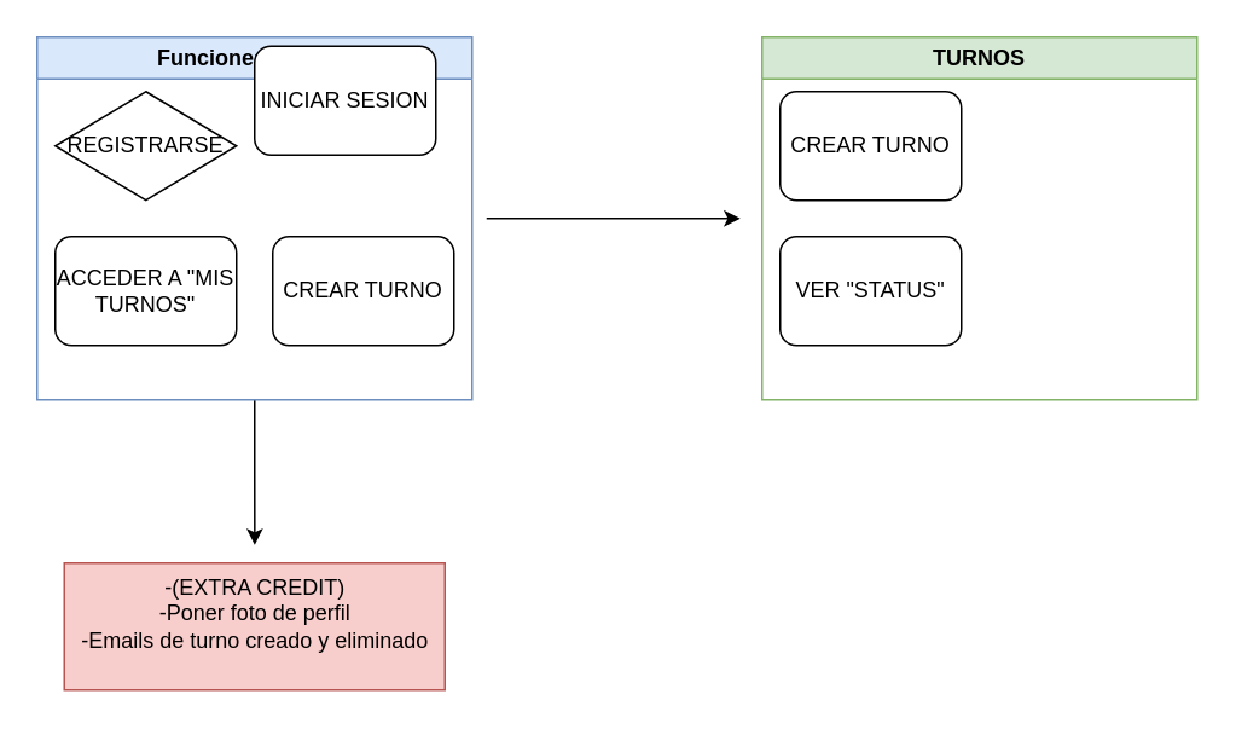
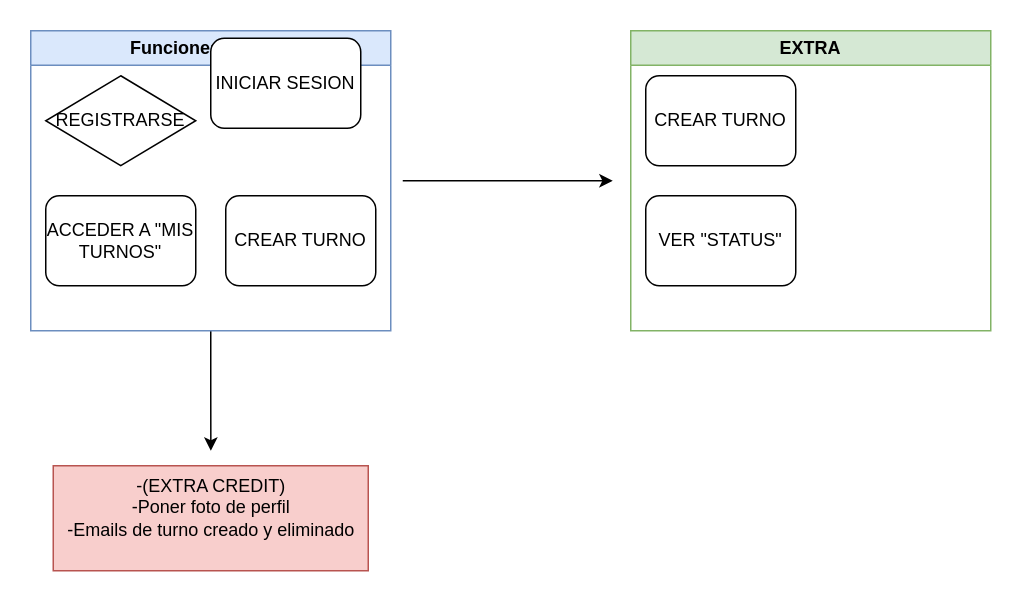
- <mxCell id="9" value="TURNOS" style="swimlane;whiteSpace=wrap;html=1;fillColor=#d5e8d4;strokeColor=#82b366;fillStyle=solid;" vertex="1" parent="1"><mxGeometry x="420" y="20" width="240" height="200" as="geometry" /></mxCell>
+ <mxCell id="9" value="EXTRA" style="swimlane;whiteSpace=wrap;html=1;fillColor=#d5e8d4;strokeColor=#82b366;fillStyle=solid;" vertex="1" parent="1"><mxGeometry x="420" y="20" width="240" height="200" as="geometry" /></mxCell>
